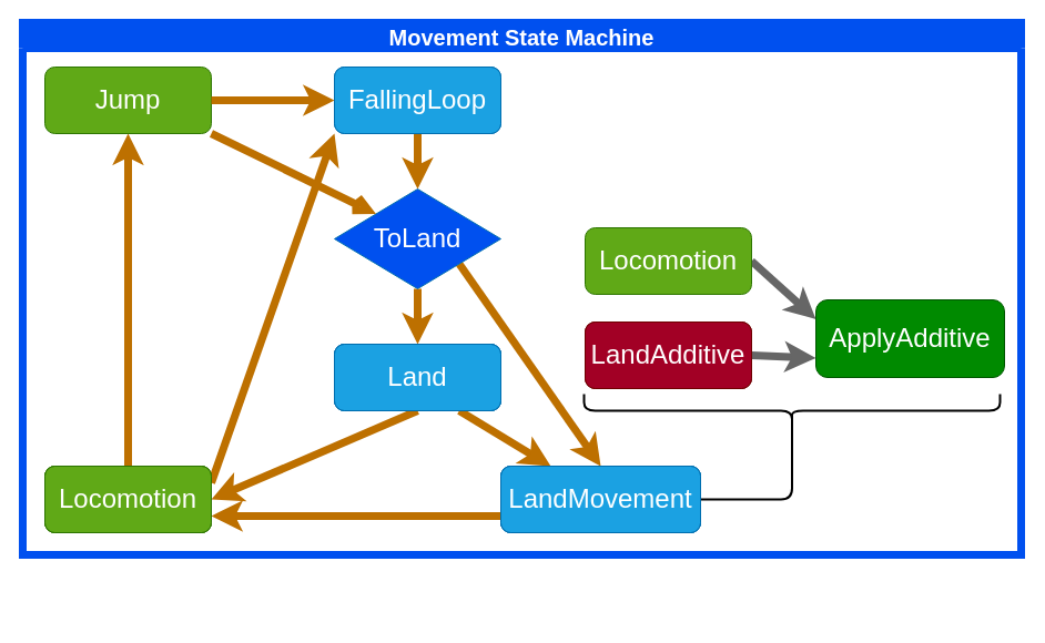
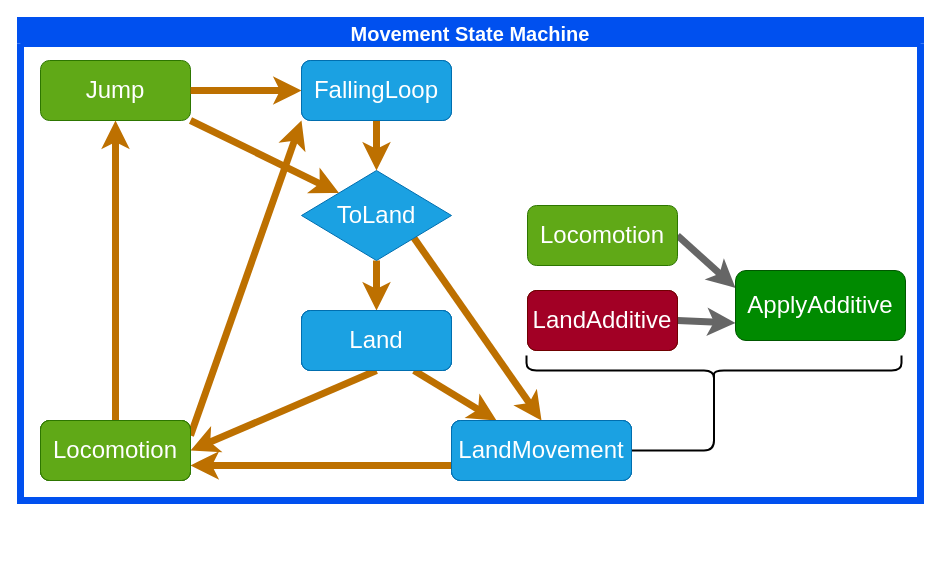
- <mxCell id="17" style="edgeStyle=none;html=1;exitX=1;exitY=1;exitDx=0;exitDy=0;entryX=0;entryY=0;entryDx=0;entryDy=0;fillColor=#f0a30a;strokeColor=#BD7000;strokeWidth=7;startArrow=none;endArrow=open;" edge="1" parent="2" source="4" target="15"><mxGeometry relative="1" as="geometry"><mxPoint x="366" y="110" as="sourcePoint" /><mxPoint x="366" y="160" as="targetPoint" /></mxGeometry></mxCell>
+ <mxCell id="17" style="edgeStyle=none;html=1;exitX=1;exitY=1;exitDx=0;exitDy=0;entryX=0;entryY=0;entryDx=0;entryDy=0;fillColor=#f0a30a;strokeColor=#BD7000;strokeWidth=7;startArrow=none;" edge="1" parent="2" source="4" target="15"><mxGeometry relative="1" as="geometry"><mxPoint x="366" y="110" as="sourcePoint" /><mxPoint x="366" y="160" as="targetPoint" /></mxGeometry></mxCell>
- <mxCell id="15" value="ToLand" style="rhombus;whiteSpace=wrap;html=1;fillColor=#0050ef;fontColor=#ffffff;strokeColor=#006EAF;rounded=0;fontSize=24;" vertex="1" parent="2"><mxGeometry x="281" y="150" width="150" height="90" as="geometry" /></mxCell>
+ <mxCell id="15" value="ToLand" style="rhombus;whiteSpace=wrap;html=1;fillColor=#1ba1e2;fontColor=#ffffff;strokeColor=#006EAF;rounded=0;fontSize=24;" vertex="1" parent="2"><mxGeometry x="281" y="150" width="150" height="90" as="geometry" /></mxCell>
